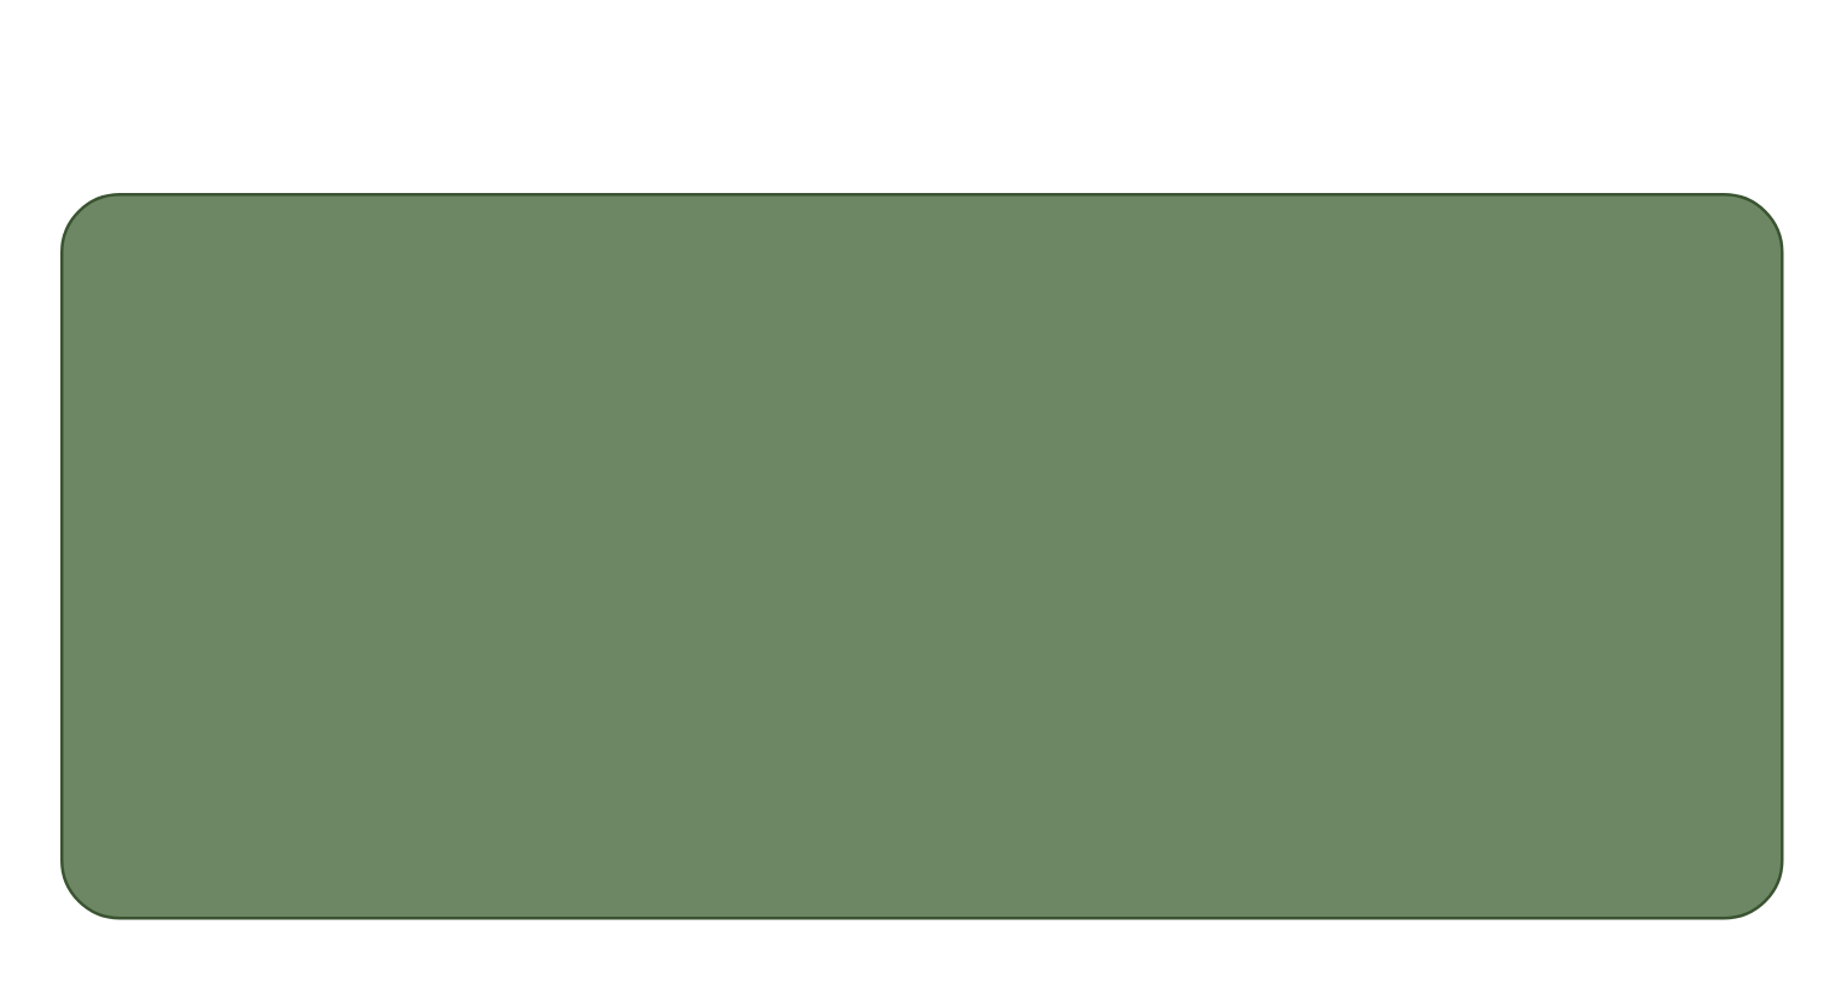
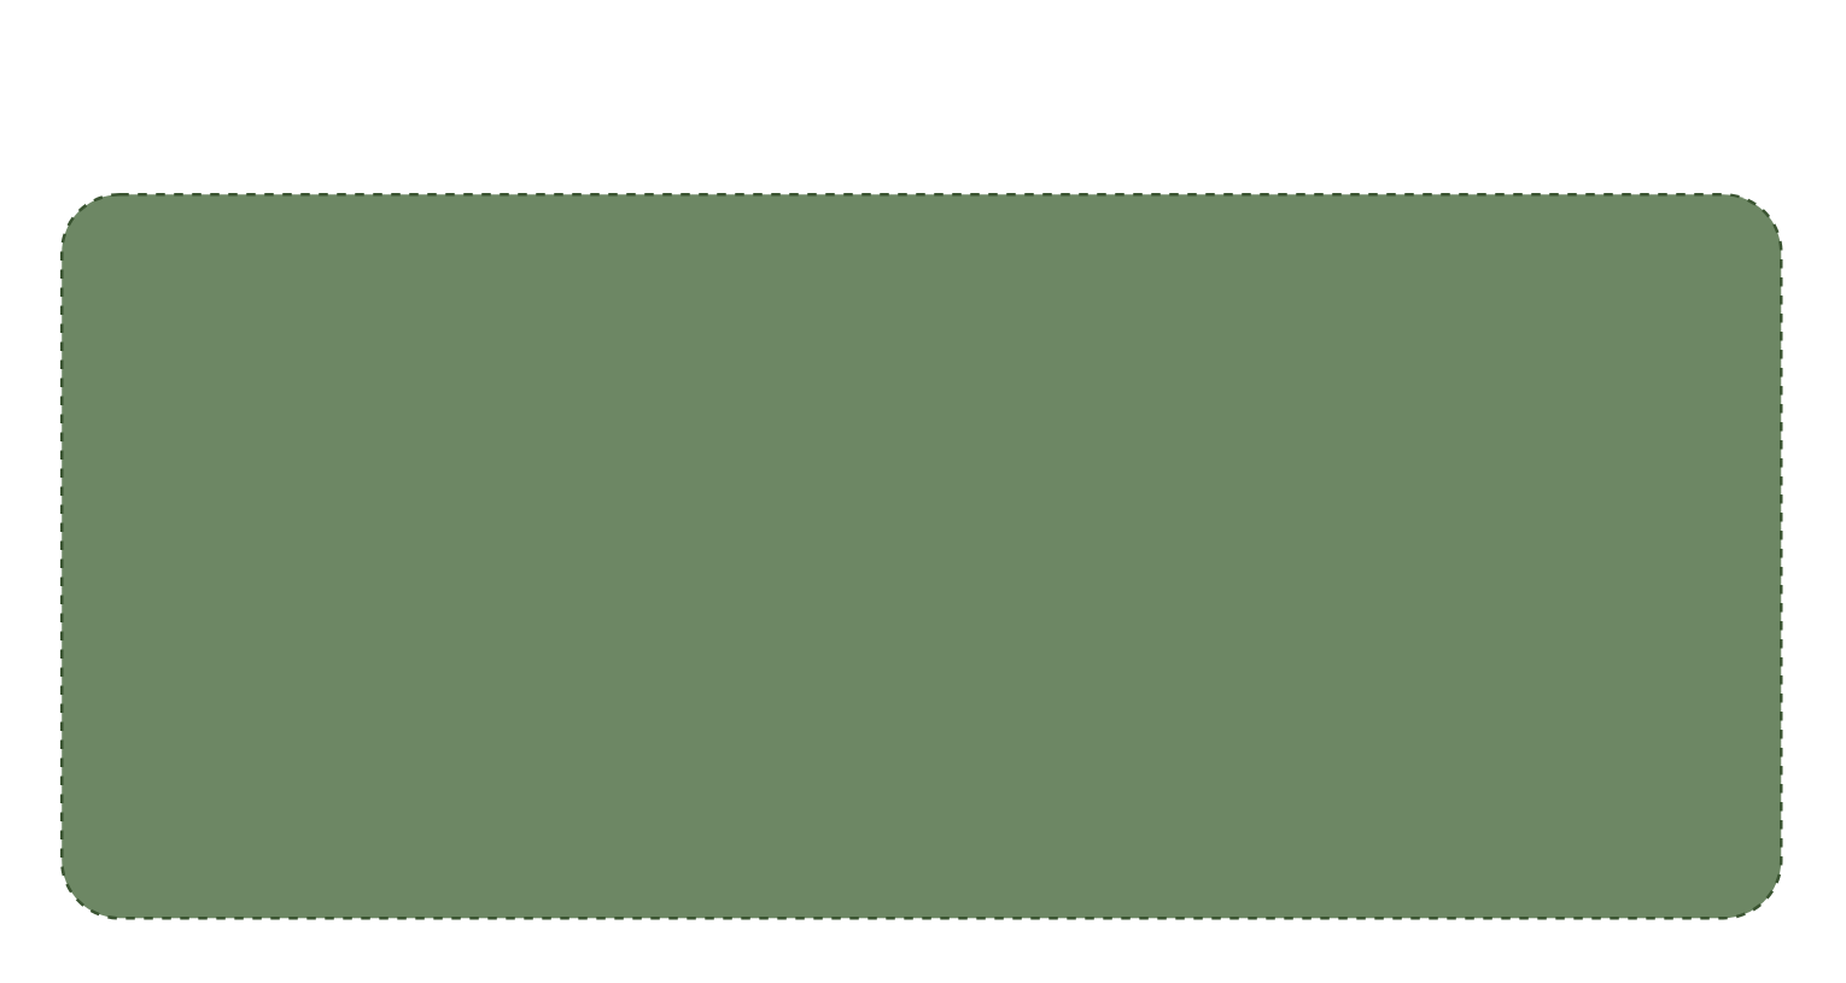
- <mxCell id="2" value="&lt;h1&gt;WB STAGE&lt;br&gt;&lt;/h1&gt;" style="rounded=1;whiteSpace=wrap;html=1;labelPosition=center;verticalLabelPosition=top;align=center;verticalAlign=bottom;arcSize=8;fillColor=#6d8764;fontColor=#ffffff;strokeColor=#3A5431;" vertex="1" parent="1"><mxGeometry x="20" y="20" width="570" height="240" as="geometry" /></mxCell>
+ <mxCell id="2" value="&lt;h1&gt;WB STAGE&lt;br&gt;&lt;/h1&gt;" style="rounded=1;whiteSpace=wrap;html=1;labelPosition=center;verticalLabelPosition=top;align=center;verticalAlign=bottom;arcSize=8;fillColor=#6d8764;fontColor=#ffffff;strokeColor=#3A5431;dashed=1;" vertex="1" parent="1"><mxGeometry x="20" y="20" width="570" height="240" as="geometry" /></mxCell>
